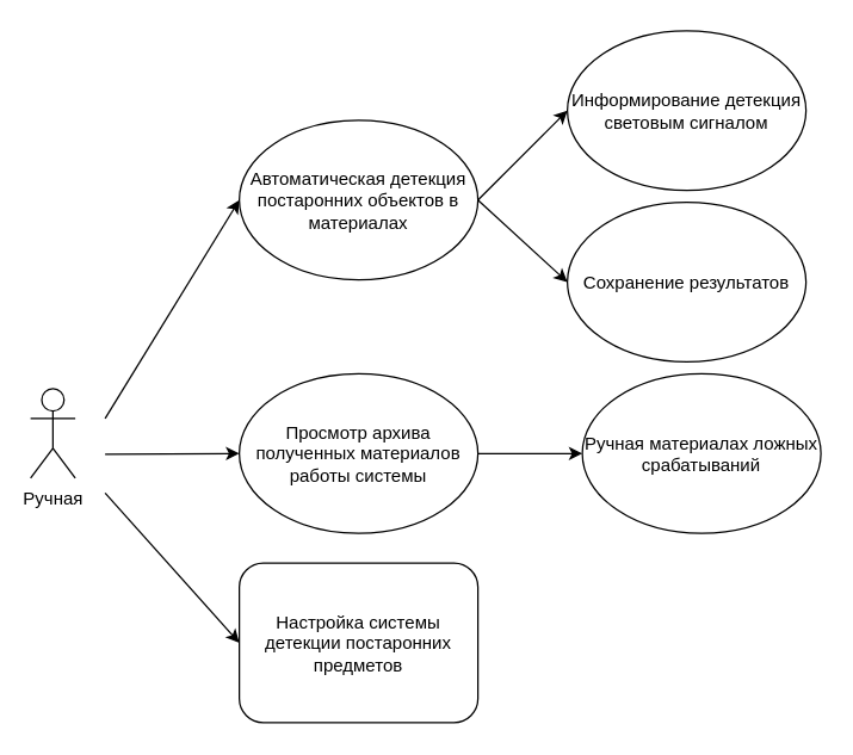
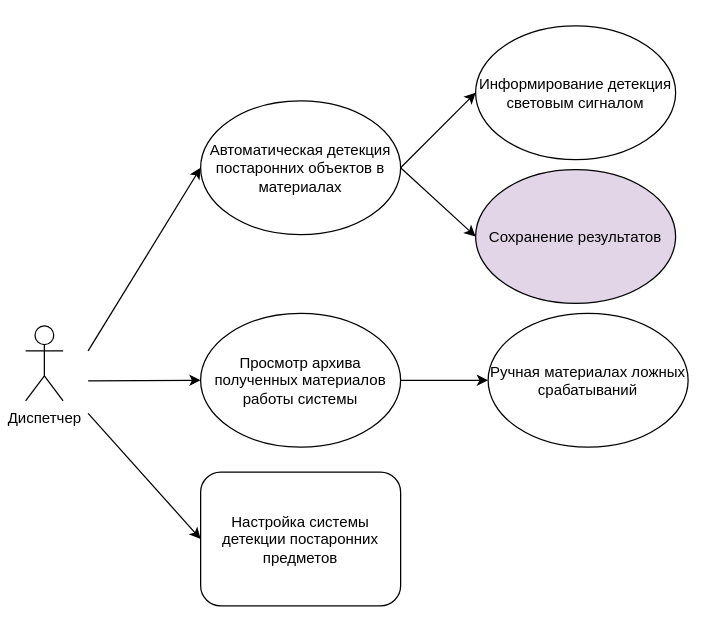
- <mxCell id="7" value="Сохранение результатов" style="ellipse;whiteSpace=wrap;html=1;" vertex="1" parent="1"><mxGeometry x="380" y="135" width="160" height="107" as="geometry" /></mxCell>
+ <mxCell id="7" value="Сохранение результатов" style="ellipse;whiteSpace=wrap;html=1;fillColor=#e1d5e7;" vertex="1" parent="1"><mxGeometry x="380" y="135" width="160" height="107" as="geometry" /></mxCell>
- <mxCell id="2" value="Ручная" style="shape=umlActor;verticalLabelPosition=bottom;labelBackgroundColor=#ffffff;verticalAlign=top;html=1;outlineConnect=0;" vertex="1" parent="1"><mxGeometry x="20" y="260" width="30" height="60" as="geometry" /></mxCell>
+ <mxCell id="2" value="Диспетчер" style="shape=umlActor;verticalLabelPosition=bottom;labelBackgroundColor=#ffffff;verticalAlign=top;html=1;outlineConnect=0;" vertex="1" parent="1"><mxGeometry x="20" y="260" width="30" height="60" as="geometry" /></mxCell>
